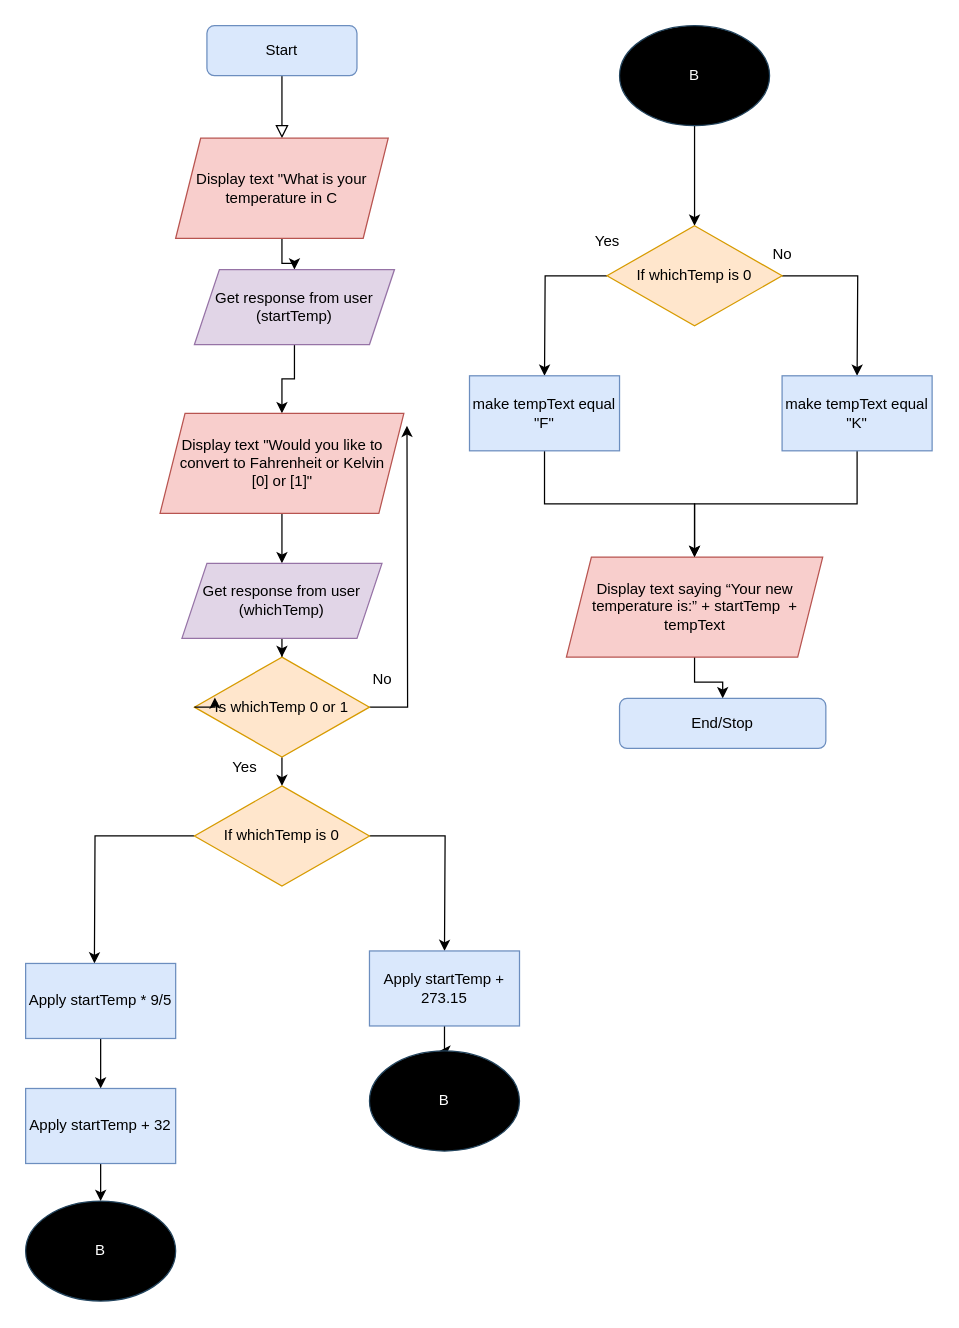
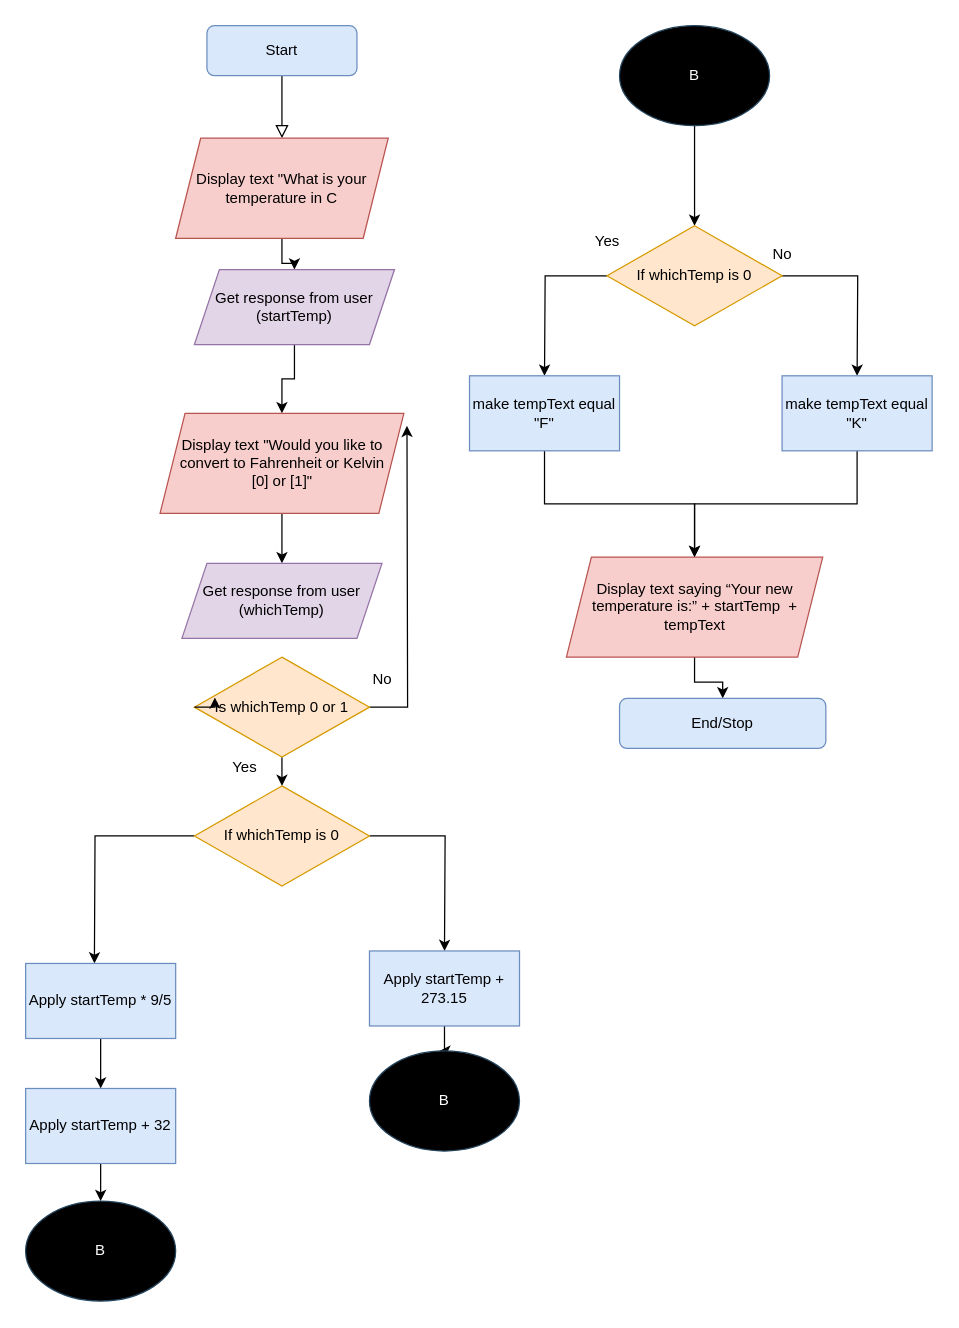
- <mxCell id="10" style="edgeStyle=orthogonalEdgeStyle;rounded=0;orthogonalLoop=1;jettySize=auto;html=1;" edge="1" parent="1" source="11" target="14"><mxGeometry relative="1" as="geometry" /></mxCell>
